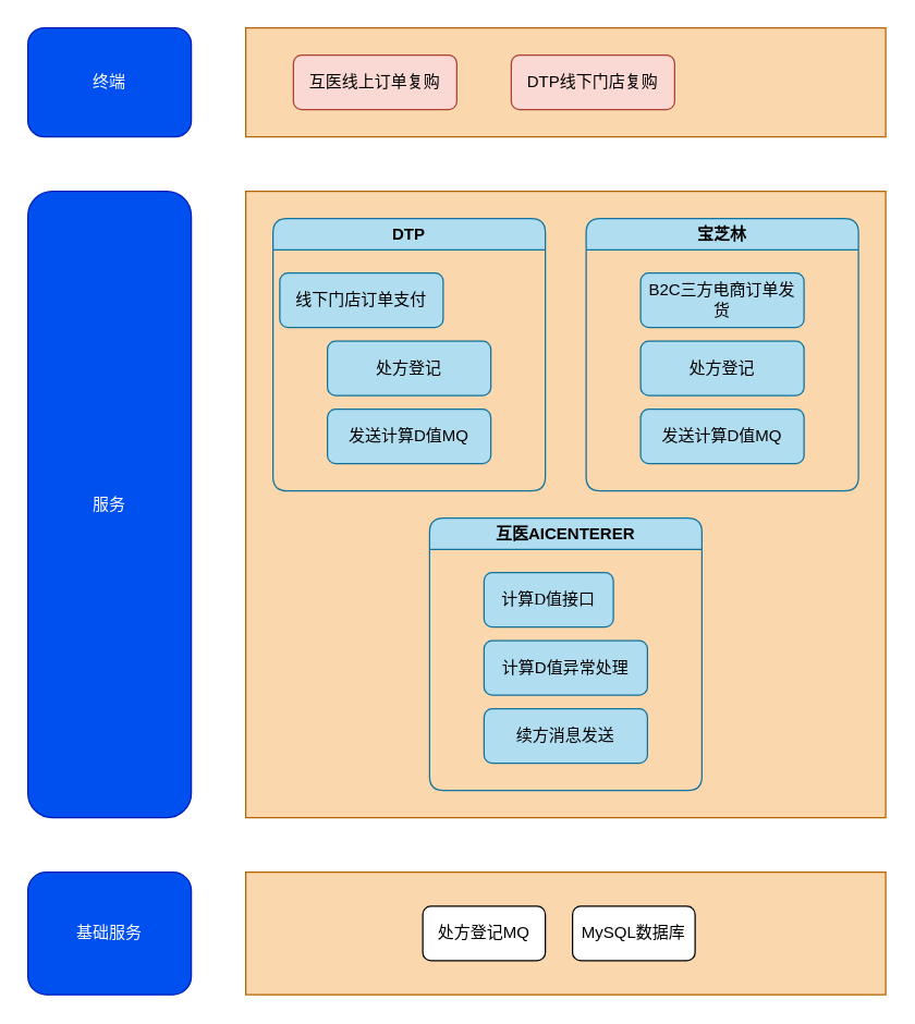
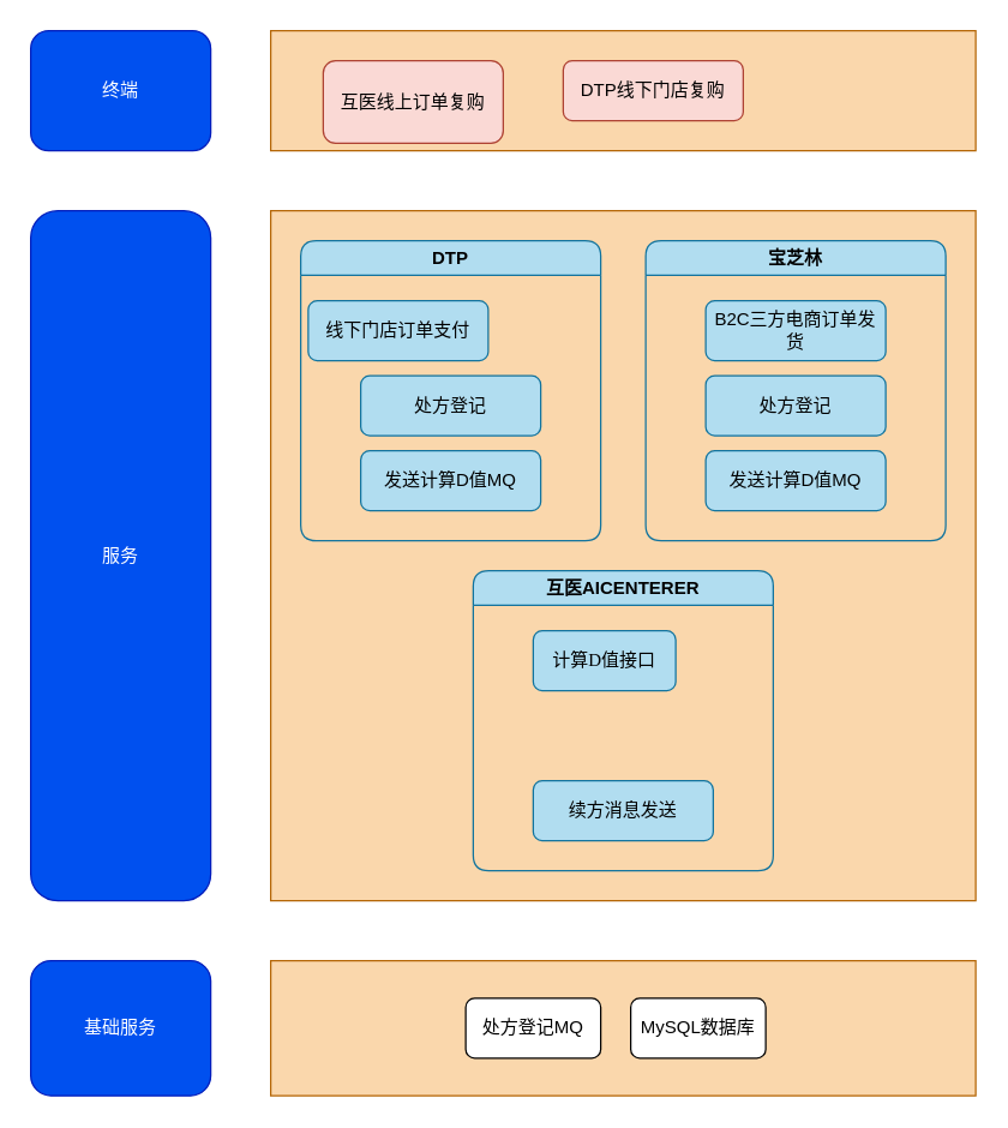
- <mxCell id="8" value="互医线上订单复购" style="rounded=1;whiteSpace=wrap;html=1;fillColor=#fad9d5;strokeColor=#ae4132;" vertex="1" parent="1"><mxGeometry x="215" y="40" width="120" height="40" as="geometry" /></mxCell>
+ <mxCell id="8" value="互医线上订单复购" style="rounded=1;whiteSpace=wrap;html=1;fillColor=#fad9d5;strokeColor=#ae4132;" vertex="1" parent="1"><mxGeometry x="215" y="40" width="120" height="55" as="geometry" /></mxCell>
- <mxCell id="23" value="计算D值异常处理" style="rounded=1;whiteSpace=wrap;html=1;fillColor=#b1ddf0;strokeColor=#10739e;" vertex="1" parent="20"><mxGeometry x="40" y="90" width="120" height="40" as="geometry" /></mxCell>
